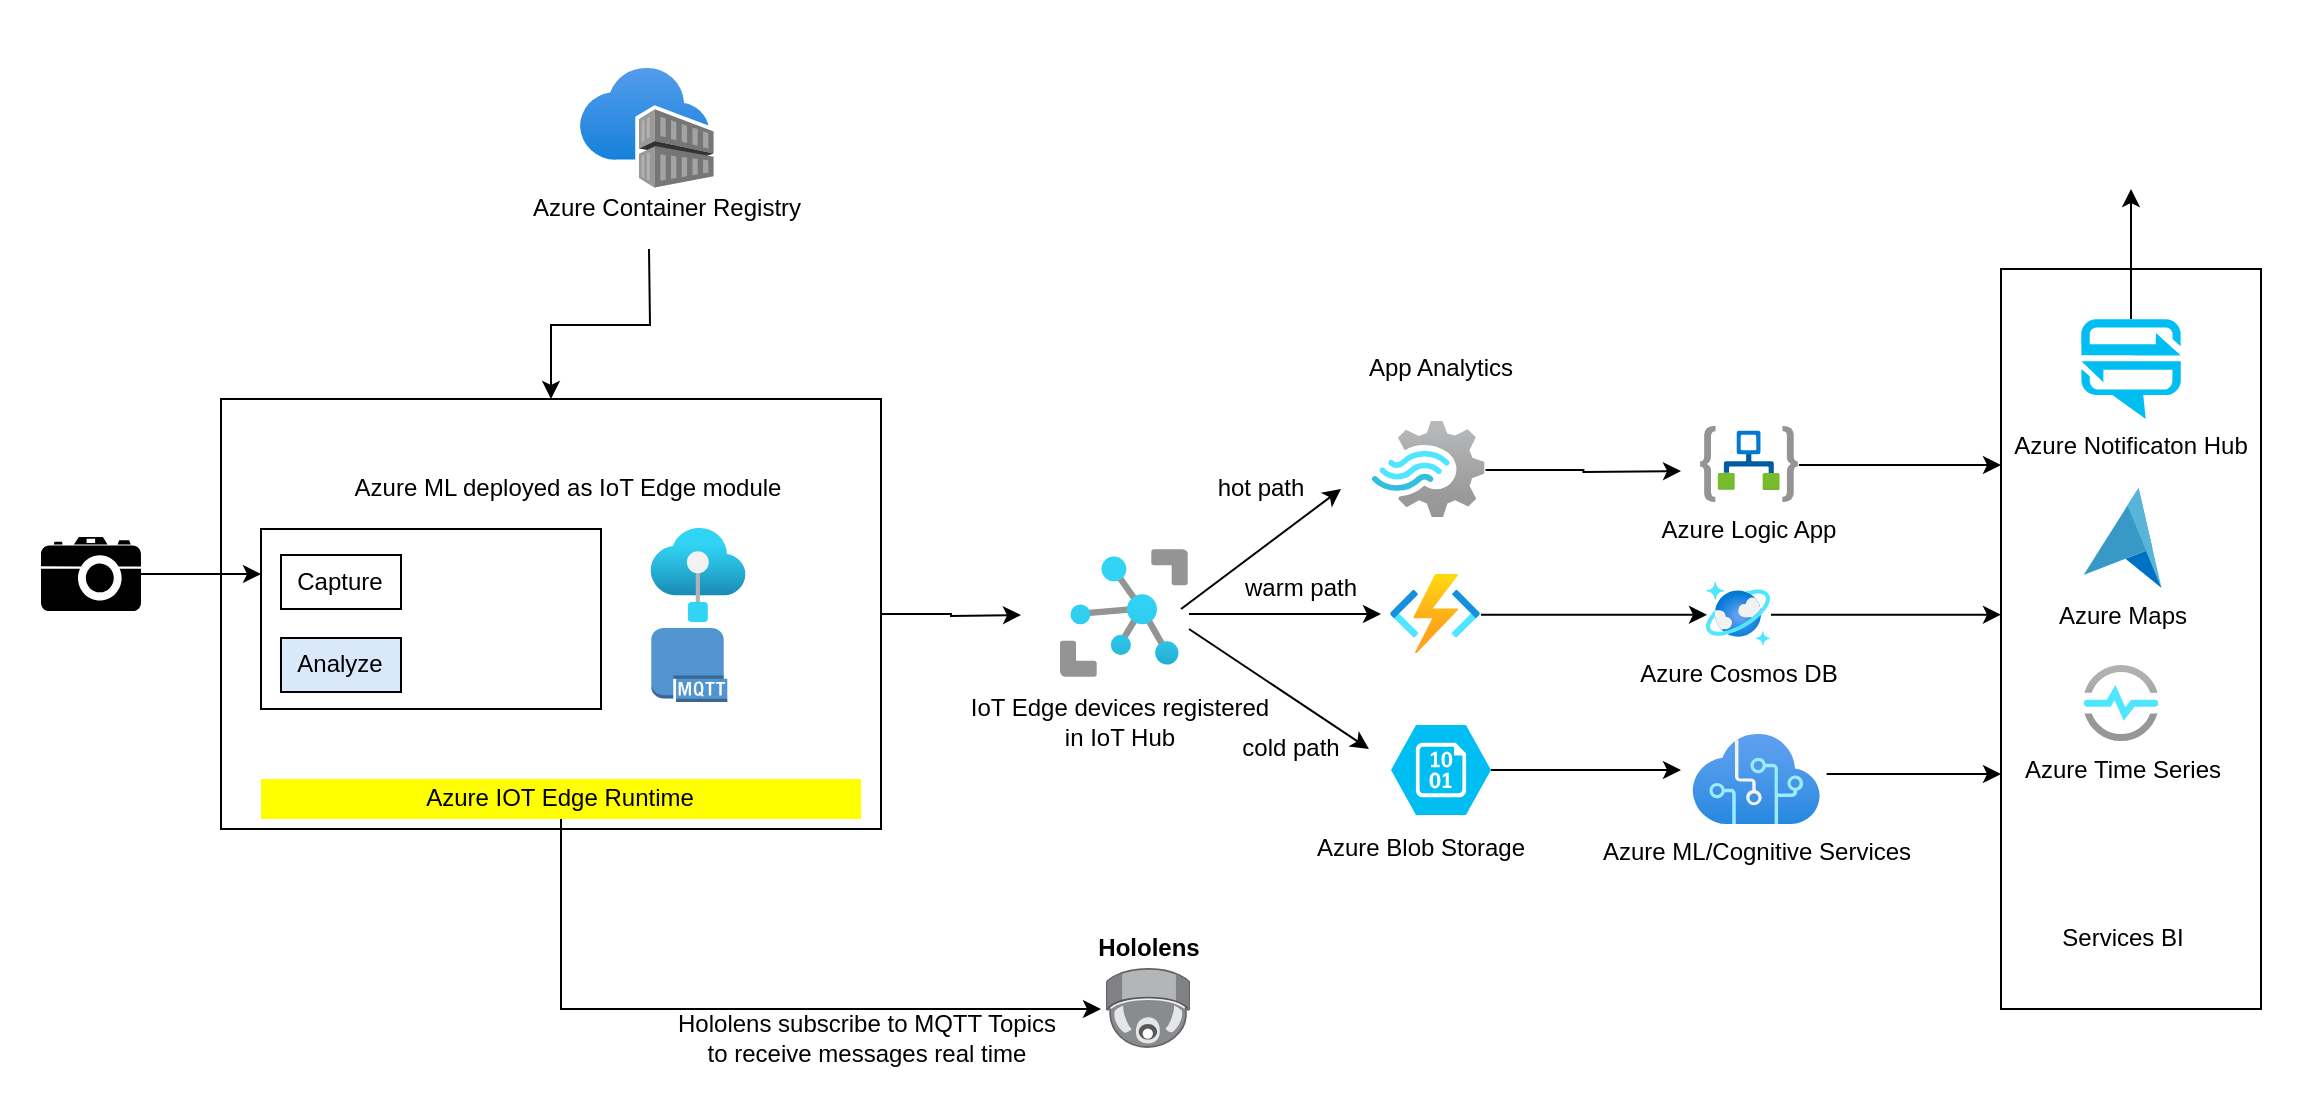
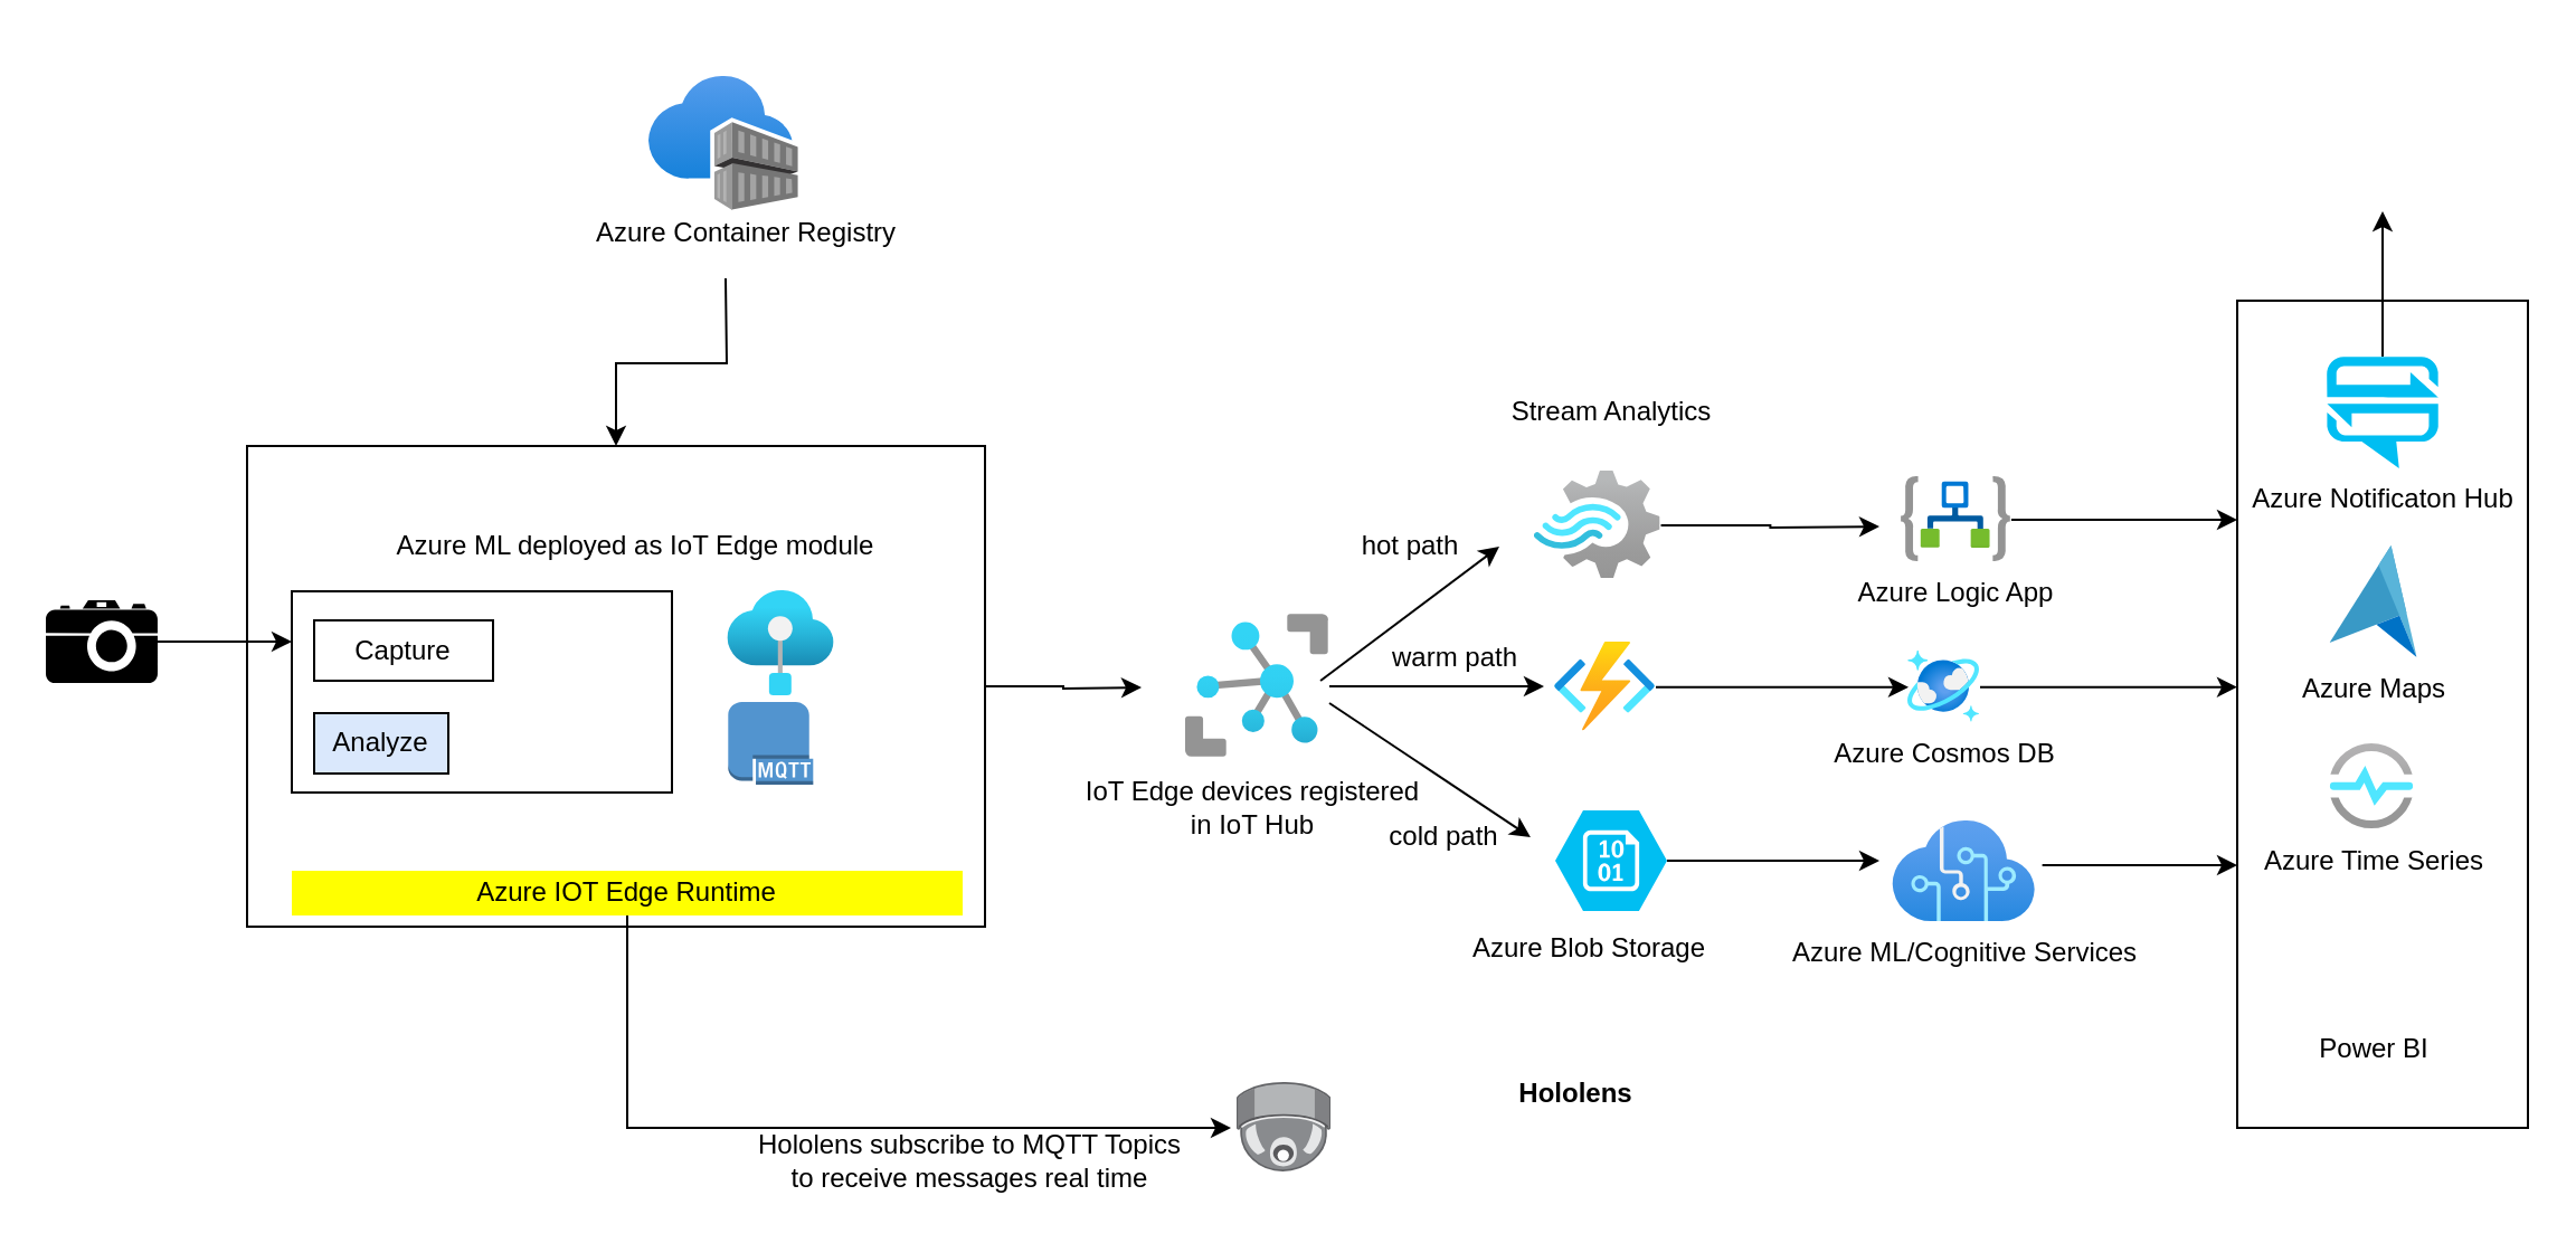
- <mxCell id="17" value="App Analytics" style="text;html=1;align=center;verticalAlign=middle;resizable=0;points=[];autosize=1;" parent="1" vertex="1"><mxGeometry x="665" y="174" width="110" height="20" as="geometry" /></mxCell>
+ <mxCell id="17" value="Stream Analytics" style="text;html=1;align=center;verticalAlign=middle;resizable=0;points=[];autosize=1;" parent="1" vertex="1"><mxGeometry x="665" y="174" width="110" height="20" as="geometry" /></mxCell>
- <mxCell id="31" value="Capture" style="rounded=0;whiteSpace=wrap;html=1;" parent="1" vertex="1"><mxGeometry x="140" y="277" width="60" height="27" as="geometry" /></mxCell>
+ <mxCell id="31" value="Capture" style="rounded=0;whiteSpace=wrap;html=1;" parent="1" vertex="1"><mxGeometry x="140" y="277" width="80" height="27" as="geometry" /></mxCell>
- <mxCell id="38" value="Services BI" style="shape=image;html=1;verticalAlign=top;verticalLabelPosition=bottom;labelBackgroundColor=#ffffff;imageAspect=0;aspect=fixed;image=https://cdn2.iconfinder.com/data/icons/function_icon_set/table_48.png" parent="1" vertex="1"><mxGeometry x="1036.5" y="407" width="48" height="48" as="geometry" /></mxCell>
+ <mxCell id="38" value="Power BI" style="shape=image;html=1;verticalAlign=top;verticalLabelPosition=bottom;labelBackgroundColor=#ffffff;imageAspect=0;aspect=fixed;image=https://cdn2.iconfinder.com/data/icons/function_icon_set/table_48.png" parent="1" vertex="1"><mxGeometry x="1036.5" y="407" width="48" height="48" as="geometry" /></mxCell>
- <mxCell id="28" value="Hololens" style="text;html=1;align=center;verticalAlign=middle;resizable=0;points=[];autosize=1;fontStyle=1" parent="1" vertex="1"><mxGeometry x="539.01" y="464" width="70" height="20" as="geometry" /></mxCell>
+ <mxCell id="28" value="Hololens" style="text;html=1;align=center;verticalAlign=middle;resizable=0;points=[];autosize=1;fontStyle=1" parent="1" vertex="1"><mxGeometry x="669.01" y="479" width="70" height="20" as="geometry" /></mxCell>
